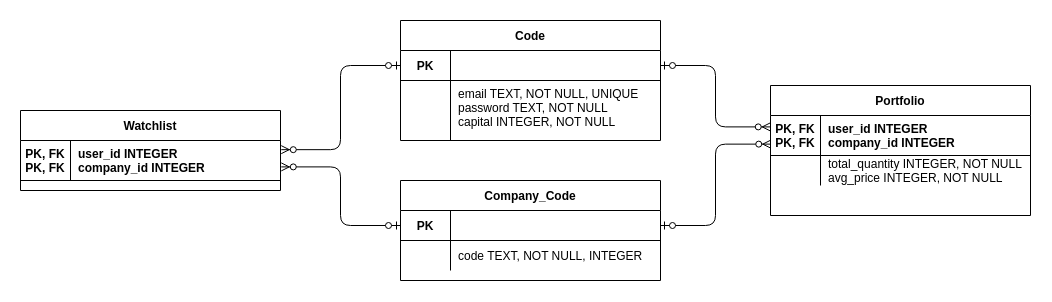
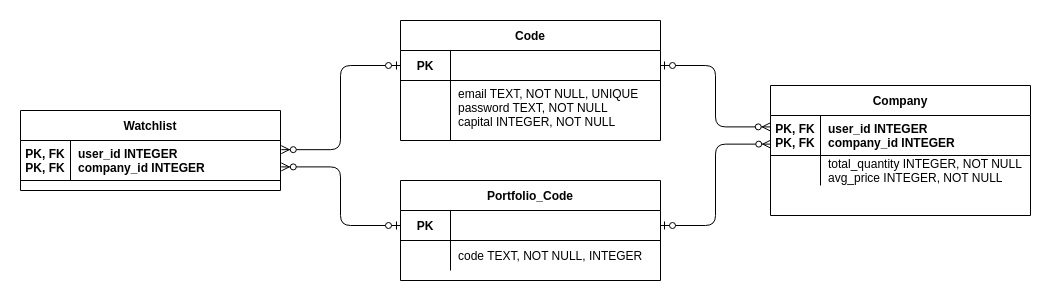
- <mxCell id="6" value="Portfolio" style="shape=table;startSize=30;container=1;collapsible=1;childLayout=tableLayout;fixedRows=1;rowLines=0;fontStyle=1;align=center;resizeLast=1;" vertex="1" parent="1"><mxGeometry x="770" y="85" width="260" height="130" as="geometry" /></mxCell>
+ <mxCell id="6" value="Company" style="shape=table;startSize=30;container=1;collapsible=1;childLayout=tableLayout;fixedRows=1;rowLines=0;fontStyle=1;align=center;resizeLast=1;" vertex="1" parent="1"><mxGeometry x="770" y="85" width="260" height="130" as="geometry" /></mxCell>
- <mxCell id="22" value="Company_Code" style="shape=table;startSize=30;container=1;collapsible=1;childLayout=tableLayout;fixedRows=1;rowLines=0;fontStyle=1;align=center;resizeLast=1;" parent="1" vertex="1"><mxGeometry x="400" y="180" width="260" height="100" as="geometry" /></mxCell>
+ <mxCell id="22" value="Portfolio_Code" style="shape=table;startSize=30;container=1;collapsible=1;childLayout=tableLayout;fixedRows=1;rowLines=0;fontStyle=1;align=center;resizeLast=1;" parent="1" vertex="1"><mxGeometry x="400" y="180" width="260" height="100" as="geometry" /></mxCell>
